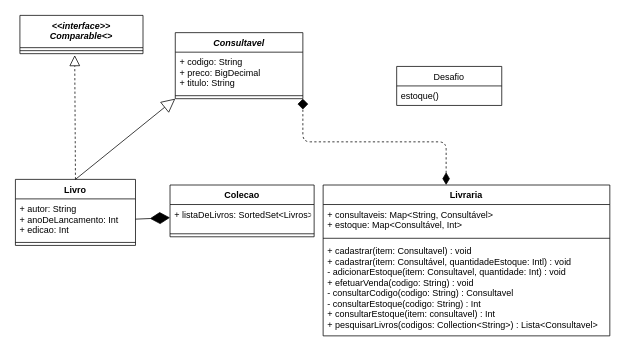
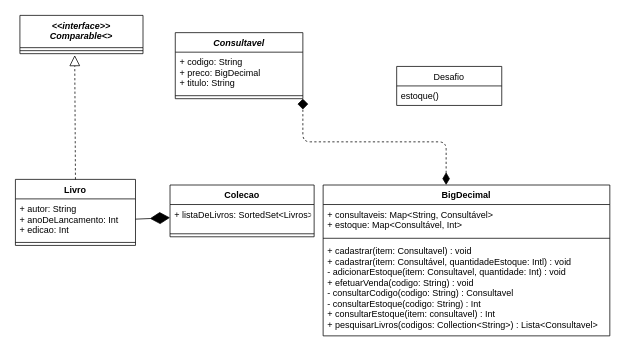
- <mxCell id="4" value="" style="endArrow=block;endSize=16;endFill=0;html=1;exitX=0.5;exitY=0;exitDx=0;exitDy=0;entryX=0;entryY=1;entryDx=0;entryDy=0;" parent="1" source="9" target="5" edge="1"><mxGeometry x="0.863" y="-206" width="160" relative="1" as="geometry"><mxPoint x="78" y="189" as="sourcePoint" /><mxPoint x="238" y="189" as="targetPoint" /><mxPoint as="offset" /></mxGeometry></mxCell>
- <mxCell id="16" value="Livraria" style="swimlane;fontStyle=1;align=center;verticalAlign=top;childLayout=stackLayout;horizontal=1;startSize=26;horizontalStack=0;resizeParent=1;resizeParentMax=0;resizeLast=0;collapsible=1;marginBottom=0;" parent="1" vertex="1"><mxGeometry x="430" y="246" width="382" height="201" as="geometry" /></mxCell>
+ <mxCell id="16" value="BigDecimal" style="swimlane;fontStyle=1;align=center;verticalAlign=top;childLayout=stackLayout;horizontal=1;startSize=26;horizontalStack=0;resizeParent=1;resizeParentMax=0;resizeLast=0;collapsible=1;marginBottom=0;" parent="1" vertex="1"><mxGeometry x="430" y="246" width="382" height="201" as="geometry" /></mxCell>
